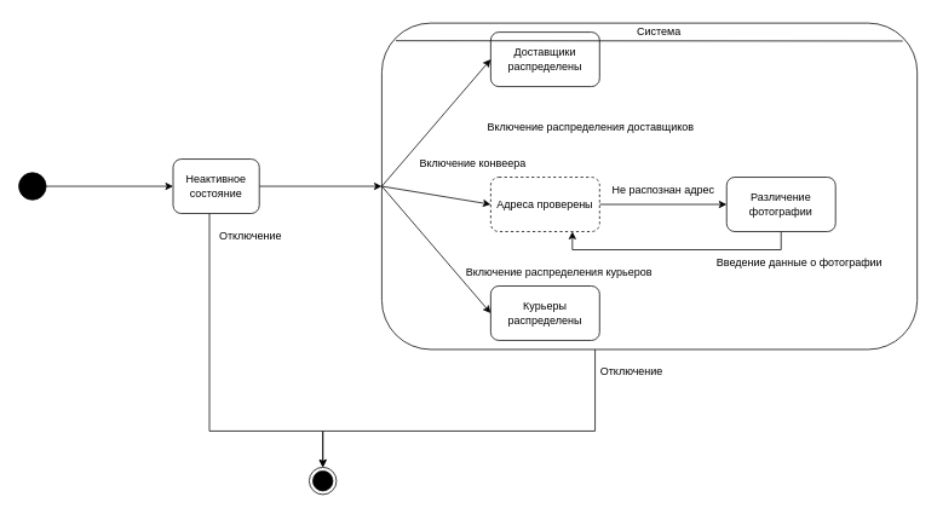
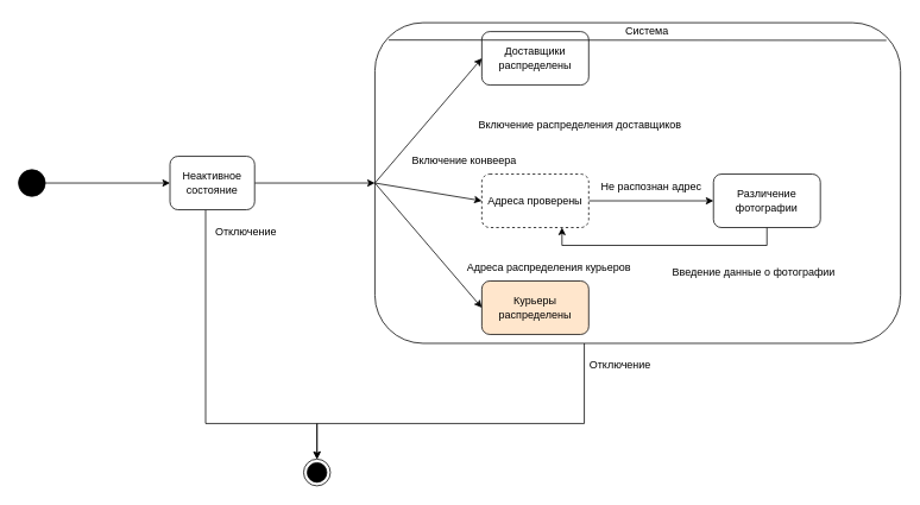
- <mxCell id="26" value="Введение данные о фотографии" style="text;html=1;align=center;verticalAlign=middle;resizable=0;points=[];autosize=1;strokeColor=none;fillColor=none;" parent="1" vertex="1"><mxGeometry x="775" y="275" width="210" height="30" as="geometry" /></mxCell>
+ <mxCell id="26" value="Введение данные о фотографии" style="text;html=1;align=center;verticalAlign=middle;resizable=0;points=[];autosize=1;strokeColor=none;fillColor=none;" parent="1" vertex="1"><mxGeometry x="740" y="290" width="210" height="30" as="geometry" /></mxCell>
- <mxCell id="25" value="Включение распределения курьеров" style="text;html=1;align=center;verticalAlign=middle;resizable=0;points=[];autosize=1;strokeColor=none;fillColor=none;" parent="1" vertex="1"><mxGeometry x="500" y="285" width="230" height="30" as="geometry" /></mxCell>
+ <mxCell id="25" value="Адреса распределения курьеров" style="text;html=1;align=center;verticalAlign=middle;resizable=0;points=[];autosize=1;strokeColor=none;fillColor=none;" parent="1" vertex="1"><mxGeometry x="500" y="285" width="230" height="30" as="geometry" /></mxCell>
- <mxCell id="11" value="Курьеры распределены" style="rounded=1;whiteSpace=wrap;html=1;" parent="1" vertex="1"><mxGeometry x="540" y="315" width="120" height="60" as="geometry" /></mxCell>
+ <mxCell id="11" value="Курьеры распределены" style="rounded=1;whiteSpace=wrap;html=1;fillColor=#ffe6cc;" parent="1" vertex="1"><mxGeometry x="540" y="315" width="120" height="60" as="geometry" /></mxCell>
